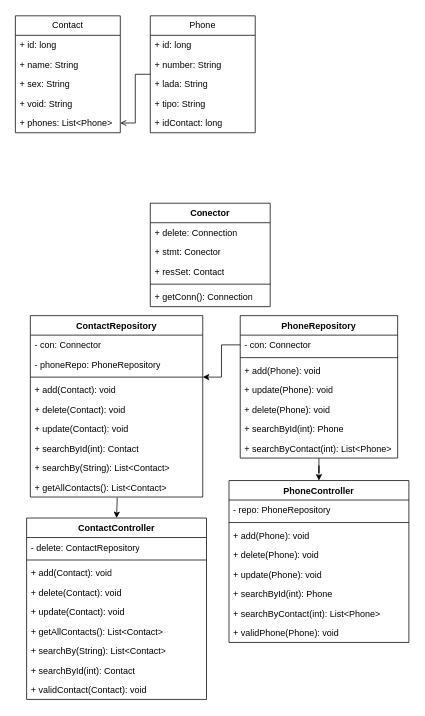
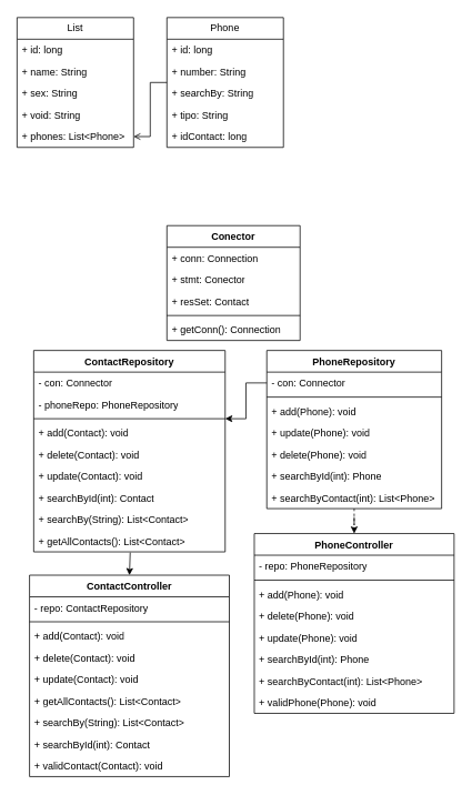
- <mxCell id="8" value="Contact" style="swimlane;fontStyle=0;childLayout=stackLayout;horizontal=1;startSize=26;fillColor=none;horizontalStack=0;resizeParent=1;resizeParentMax=0;resizeLast=0;collapsible=1;marginBottom=0;whiteSpace=wrap;html=1;" parent="1" vertex="1"><mxGeometry x="20" y="20" width="140" height="156" as="geometry" /></mxCell>
+ <mxCell id="8" value="List" style="swimlane;fontStyle=0;childLayout=stackLayout;horizontal=1;startSize=26;fillColor=none;horizontalStack=0;resizeParent=1;resizeParentMax=0;resizeLast=0;collapsible=1;marginBottom=0;whiteSpace=wrap;html=1;" parent="1" vertex="1"><mxGeometry x="20" y="20" width="140" height="156" as="geometry" /></mxCell>
- <mxCell id="18" value="+ lada: String" style="text;strokeColor=none;fillColor=none;align=left;verticalAlign=top;spacingLeft=4;spacingRight=4;overflow=hidden;rotatable=0;points=[[0,0.5],[1,0.5]];portConstraint=eastwest;whiteSpace=wrap;html=1;" parent="15" vertex="1"><mxGeometry y="78" width="140" height="26" as="geometry" /></mxCell>
+ <mxCell id="18" value="+ searchBy: String" style="text;strokeColor=none;fillColor=none;align=left;verticalAlign=top;spacingLeft=4;spacingRight=4;overflow=hidden;rotatable=0;points=[[0,0.5],[1,0.5]];portConstraint=eastwest;whiteSpace=wrap;html=1;" parent="15" vertex="1"><mxGeometry y="78" width="140" height="26" as="geometry" /></mxCell>
- <mxCell id="3" value="+ delete: Connection" style="text;strokeColor=none;fillColor=none;align=left;verticalAlign=top;spacingLeft=4;spacingRight=4;overflow=hidden;rotatable=0;points=[[0,0.5],[1,0.5]];portConstraint=eastwest;whiteSpace=wrap;html=1;" parent="2" vertex="1"><mxGeometry y="26" width="160" height="26" as="geometry" /></mxCell>
+ <mxCell id="3" value="+ conn: Connection" style="text;strokeColor=none;fillColor=none;align=left;verticalAlign=top;spacingLeft=4;spacingRight=4;overflow=hidden;rotatable=0;points=[[0,0.5],[1,0.5]];portConstraint=eastwest;whiteSpace=wrap;html=1;" parent="2" vertex="1"><mxGeometry y="26" width="160" height="26" as="geometry" /></mxCell>
- <mxCell id="31" value="" style="edgeStyle=orthogonalEdgeStyle;rounded=0;orthogonalLoop=1;jettySize=auto;html=1;entryX=0.5;entryY=0;entryDx=0;entryDy=0;" parent="1" source="32" target="50" edge="1"><mxGeometry relative="1" as="geometry" /></mxCell>
+ <mxCell id="31" value="" style="edgeStyle=orthogonalEdgeStyle;rounded=0;orthogonalLoop=1;jettySize=auto;html=1;entryX=0.5;entryY=0;entryDx=0;entryDy=0;dashed=1;" parent="1" source="32" target="50" edge="1"><mxGeometry relative="1" as="geometry" /></mxCell>
- <mxCell id="41" value="- delete: ContactRepository" style="text;strokeColor=none;fillColor=none;align=left;verticalAlign=top;spacingLeft=4;spacingRight=4;overflow=hidden;rotatable=0;points=[[0,0.5],[1,0.5]];portConstraint=eastwest;whiteSpace=wrap;html=1;" parent="40" vertex="1"><mxGeometry y="26" width="240" height="26" as="geometry" /></mxCell>
+ <mxCell id="41" value="- repo: ContactRepository" style="text;strokeColor=none;fillColor=none;align=left;verticalAlign=top;spacingLeft=4;spacingRight=4;overflow=hidden;rotatable=0;points=[[0,0.5],[1,0.5]];portConstraint=eastwest;whiteSpace=wrap;html=1;" parent="40" vertex="1"><mxGeometry y="26" width="240" height="26" as="geometry" /></mxCell>
